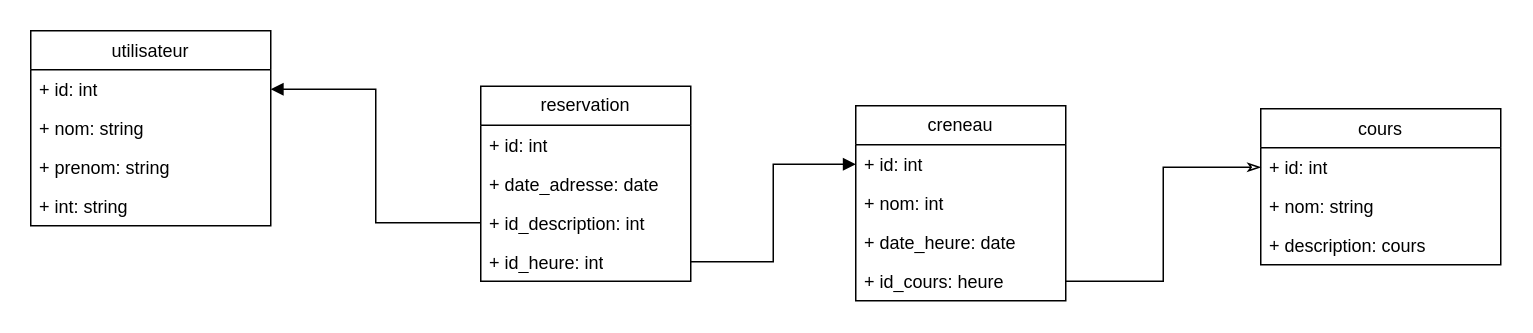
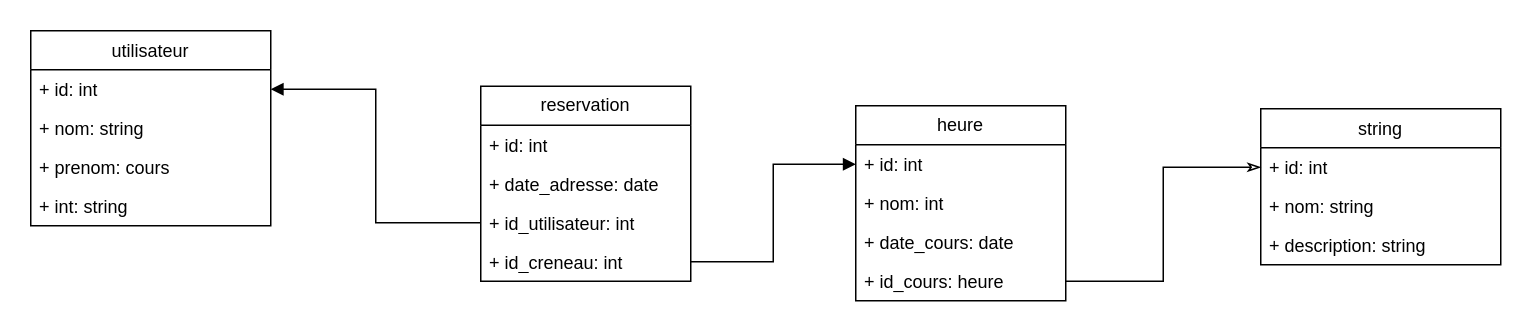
- <mxCell id="9" value="creneau" style="swimlane;fontStyle=0;childLayout=stackLayout;horizontal=1;startSize=26;fillColor=none;horizontalStack=0;resizeParent=1;resizeParentMax=0;resizeLast=0;collapsible=1;marginBottom=0;whiteSpace=wrap;html=1;" parent="1" vertex="1"><mxGeometry x="570" y="70" width="140" height="130" as="geometry" /></mxCell>
+ <mxCell id="9" value="heure" style="swimlane;fontStyle=0;childLayout=stackLayout;horizontal=1;startSize=26;fillColor=none;horizontalStack=0;resizeParent=1;resizeParentMax=0;resizeLast=0;collapsible=1;marginBottom=0;whiteSpace=wrap;html=1;" parent="1" vertex="1"><mxGeometry x="570" y="70" width="140" height="130" as="geometry" /></mxCell>
- <mxCell id="20" value="&lt;span style=&quot;font-weight: 400;&quot;&gt;cours&lt;/span&gt;" style="swimlane;fontStyle=1;align=center;verticalAlign=top;childLayout=stackLayout;horizontal=1;startSize=26;horizontalStack=0;resizeParent=1;resizeParentMax=0;resizeLast=0;collapsible=1;marginBottom=0;whiteSpace=wrap;html=1;" parent="1" vertex="1"><mxGeometry x="840" y="72" width="160" height="104" as="geometry" /></mxCell>
+ <mxCell id="20" value="&lt;span style=&quot;font-weight: 400;&quot;&gt;string&lt;/span&gt;" style="swimlane;fontStyle=1;align=center;verticalAlign=top;childLayout=stackLayout;horizontal=1;startSize=26;horizontalStack=0;resizeParent=1;resizeParentMax=0;resizeLast=0;collapsible=1;marginBottom=0;whiteSpace=wrap;html=1;" parent="1" vertex="1"><mxGeometry x="840" y="72" width="160" height="104" as="geometry" /></mxCell>
- <mxCell id="18" value="+ prenom: string" style="text;strokeColor=none;fillColor=none;align=left;verticalAlign=top;spacingLeft=4;spacingRight=4;overflow=hidden;rotatable=0;points=[[0,0.5],[1,0.5]];portConstraint=eastwest;whiteSpace=wrap;html=1;" parent="15" vertex="1"><mxGeometry y="78" width="160" height="26" as="geometry" /></mxCell>
+ <mxCell id="18" value="+ prenom: cours" style="text;strokeColor=none;fillColor=none;align=left;verticalAlign=top;spacingLeft=4;spacingRight=4;overflow=hidden;rotatable=0;points=[[0,0.5],[1,0.5]];portConstraint=eastwest;whiteSpace=wrap;html=1;" parent="15" vertex="1"><mxGeometry y="78" width="160" height="26" as="geometry" /></mxCell>
- <mxCell id="5" value="+ id_description: int" style="text;strokeColor=none;fillColor=none;align=left;verticalAlign=top;spacingLeft=4;spacingRight=4;overflow=hidden;rotatable=0;points=[[0,0.5],[1,0.5]];portConstraint=eastwest;whiteSpace=wrap;html=1;" parent="2" vertex="1"><mxGeometry y="78" width="140" height="26" as="geometry" /></mxCell>
+ <mxCell id="5" value="+ id_utilisateur: int" style="text;strokeColor=none;fillColor=none;align=left;verticalAlign=top;spacingLeft=4;spacingRight=4;overflow=hidden;rotatable=0;points=[[0,0.5],[1,0.5]];portConstraint=eastwest;whiteSpace=wrap;html=1;" parent="2" vertex="1"><mxGeometry y="78" width="140" height="26" as="geometry" /></mxCell>
- <mxCell id="12" value="+ date_heure: date" style="text;strokeColor=none;fillColor=none;align=left;verticalAlign=top;spacingLeft=4;spacingRight=4;overflow=hidden;rotatable=0;points=[[0,0.5],[1,0.5]];portConstraint=eastwest;whiteSpace=wrap;html=1;" parent="9" vertex="1"><mxGeometry y="78" width="140" height="26" as="geometry" /></mxCell>
+ <mxCell id="12" value="+ date_cours: date" style="text;strokeColor=none;fillColor=none;align=left;verticalAlign=top;spacingLeft=4;spacingRight=4;overflow=hidden;rotatable=0;points=[[0,0.5],[1,0.5]];portConstraint=eastwest;whiteSpace=wrap;html=1;" parent="9" vertex="1"><mxGeometry y="78" width="140" height="26" as="geometry" /></mxCell>
- <mxCell id="23" value="+ description: cours" style="text;strokeColor=none;fillColor=none;align=left;verticalAlign=top;spacingLeft=4;spacingRight=4;overflow=hidden;rotatable=0;points=[[0,0.5],[1,0.5]];portConstraint=eastwest;whiteSpace=wrap;html=1;" parent="20" vertex="1"><mxGeometry y="78" width="160" height="26" as="geometry" /></mxCell>
+ <mxCell id="23" value="+ description: string" style="text;strokeColor=none;fillColor=none;align=left;verticalAlign=top;spacingLeft=4;spacingRight=4;overflow=hidden;rotatable=0;points=[[0,0.5],[1,0.5]];portConstraint=eastwest;whiteSpace=wrap;html=1;" parent="20" vertex="1"><mxGeometry y="78" width="160" height="26" as="geometry" /></mxCell>
- <mxCell id="6" value="+ id_heure: int" style="text;strokeColor=none;fillColor=none;align=left;verticalAlign=top;spacingLeft=4;spacingRight=4;overflow=hidden;rotatable=0;points=[[0,0.5],[1,0.5]];portConstraint=eastwest;whiteSpace=wrap;html=1;" parent="2" vertex="1"><mxGeometry y="104" width="140" height="26" as="geometry" /></mxCell>
+ <mxCell id="6" value="+ id_creneau: int" style="text;strokeColor=none;fillColor=none;align=left;verticalAlign=top;spacingLeft=4;spacingRight=4;overflow=hidden;rotatable=0;points=[[0,0.5],[1,0.5]];portConstraint=eastwest;whiteSpace=wrap;html=1;" parent="2" vertex="1"><mxGeometry y="104" width="140" height="26" as="geometry" /></mxCell>
